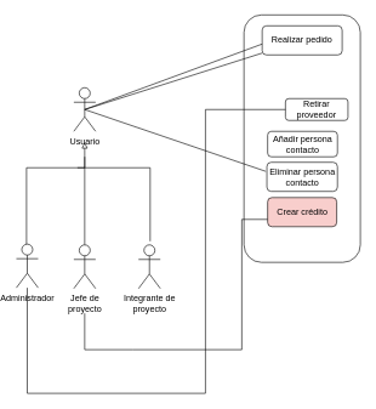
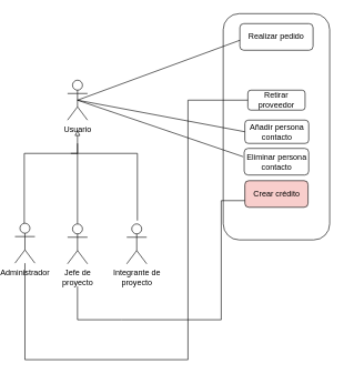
- <mxCell id="13" value="" style="endArrow=none;html=1;exitX=0.5;exitY=0.5;exitDx=0;exitDy=0;exitPerimeter=0;" edge="1" parent="1" source="3" target="7"><mxGeometry width="50" height="50" relative="1" as="geometry"><mxPoint x="553" y="315" as="sourcePoint" /><mxPoint x="633" y="345" as="targetPoint" /></mxGeometry></mxCell>
+ <mxCell id="13" value="" style="endArrow=none;html=1;entryX=0;entryY=0.5;entryDx=0;entryDy=0;exitX=0.5;exitY=0.5;exitDx=0;exitDy=0;exitPerimeter=0;" edge="1" parent="1" source="3" target="5"><mxGeometry width="50" height="50" relative="1" as="geometry"><mxPoint x="553" y="315" as="sourcePoint" /><mxPoint x="633" y="345" as="targetPoint" /></mxGeometry></mxCell>
- <mxCell id="4" value="Retirar proveedor" style="rounded=1;whiteSpace=wrap;html=1;" vertex="1" parent="1"><mxGeometry x="390" y="135" width="86" height="30" as="geometry" /></mxCell>
+ <mxCell id="4" value="Retirar proveedor" style="rounded=1;whiteSpace=wrap;html=1;" vertex="1" parent="1"><mxGeometry x="370" y="135" width="86" height="30" as="geometry" /></mxCell>
